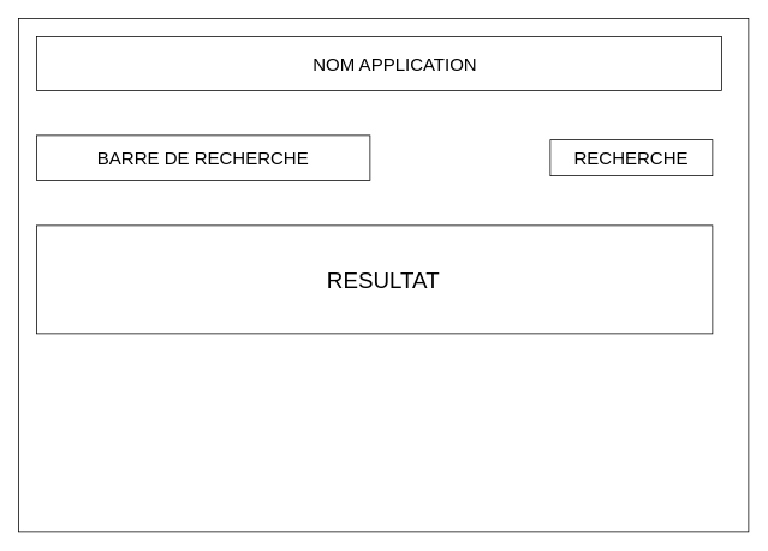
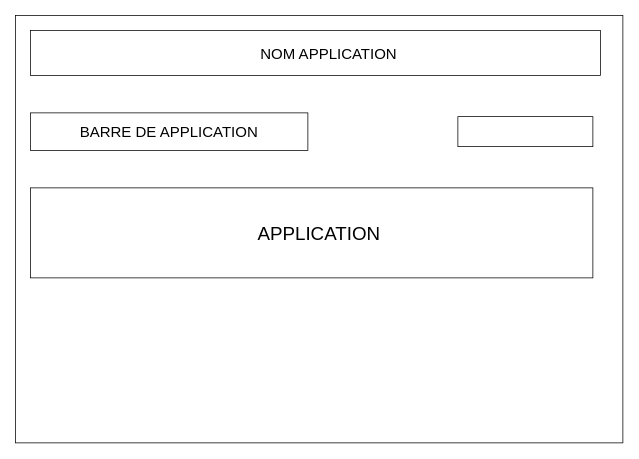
- <mxCell id="7" value="&lt;font style=&quot;font-size: 20px&quot;&gt;BARRE DE RECHERCHE&lt;/font&gt;" style="text;html=1;strokeColor=none;fillColor=none;align=center;verticalAlign=middle;whiteSpace=wrap;rounded=0;" vertex="1" parent="1"><mxGeometry x="95" y="160" width="260" height="30" as="geometry" /></mxCell>
+ <mxCell id="7" value="&lt;font style=&quot;font-size: 20px&quot;&gt;BARRE DE APPLICATION&lt;/font&gt;" style="text;html=1;strokeColor=none;fillColor=none;align=center;verticalAlign=middle;whiteSpace=wrap;rounded=0;" vertex="1" parent="1"><mxGeometry x="95" y="160" width="260" height="30" as="geometry" /></mxCell>
- <mxCell id="6" value="&lt;font style=&quot;font-size: 20px&quot;&gt;RECHERCHE&lt;/font&gt;" style="text;html=1;strokeColor=none;fillColor=none;align=center;verticalAlign=middle;whiteSpace=wrap;rounded=0;" vertex="1" parent="1"><mxGeometry x="630" y="165" width="140" height="20" as="geometry" /></mxCell>
- <mxCell id="9" value="&lt;font style=&quot;font-size: 25px&quot;&gt;RESULTAT&lt;/font&gt;" style="text;html=1;strokeColor=none;fillColor=none;align=center;verticalAlign=middle;whiteSpace=wrap;rounded=0;" vertex="1" parent="1"><mxGeometry x="255" y="280" width="340" height="60" as="geometry" /></mxCell>
+ <mxCell id="9" value="&lt;font style=&quot;font-size: 25px&quot;&gt;APPLICATION&lt;/font&gt;" style="text;html=1;strokeColor=none;fillColor=none;align=center;verticalAlign=middle;whiteSpace=wrap;rounded=0;" vertex="1" parent="1"><mxGeometry x="255" y="280" width="340" height="60" as="geometry" /></mxCell>
